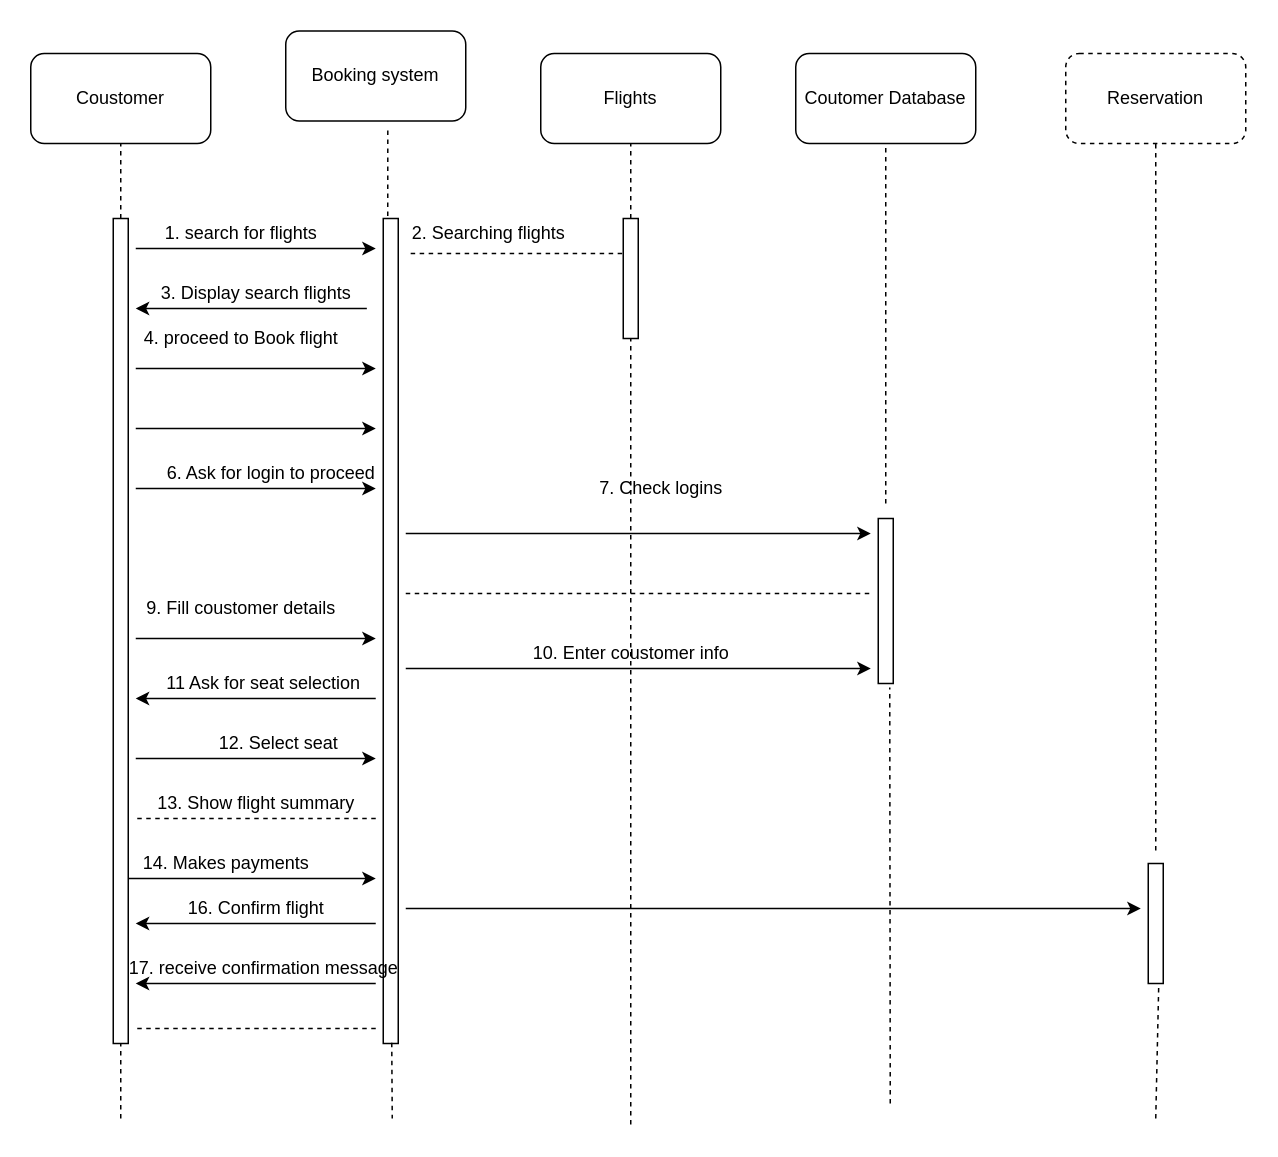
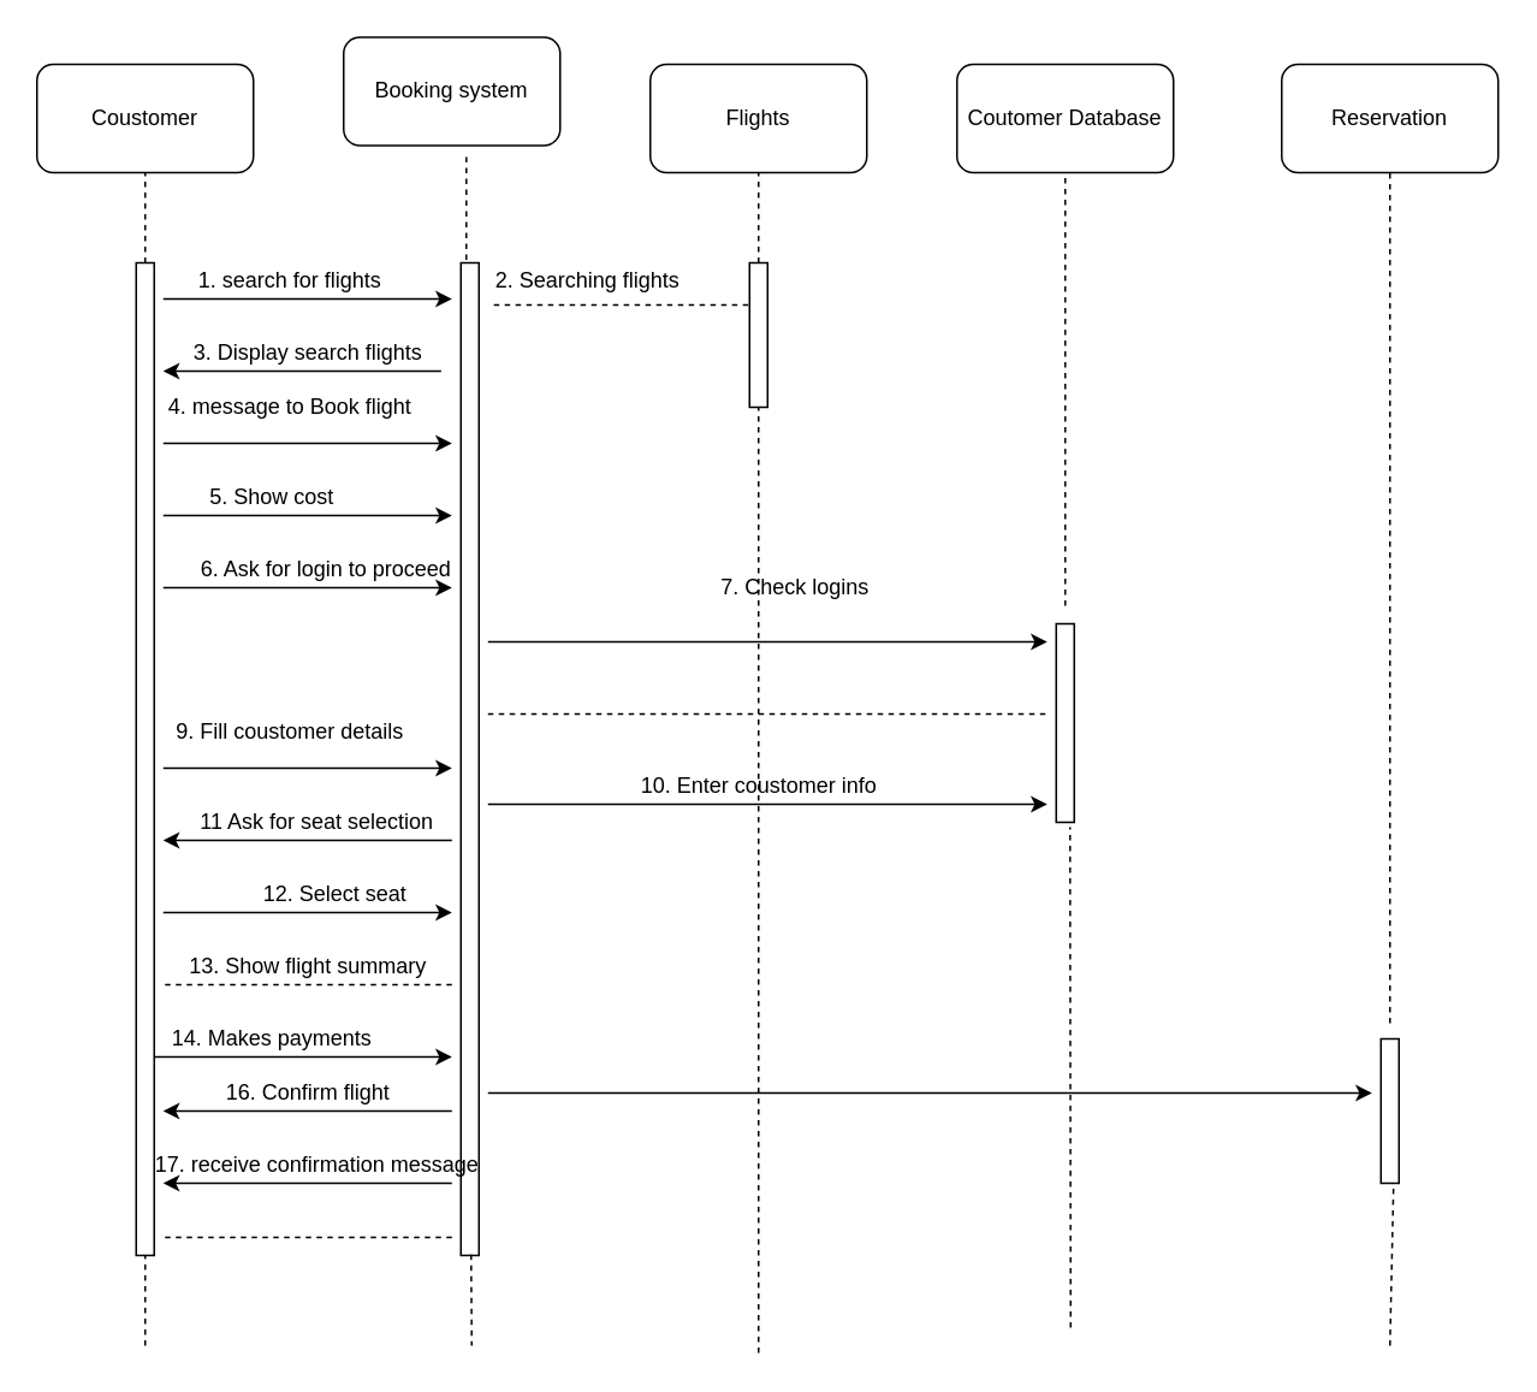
- <mxCell id="2" value="Reservation" style="rounded=1;whiteSpace=wrap;html=1;dashed=1;" vertex="1" parent="1"><mxGeometry x="710" y="35" width="120" height="60" as="geometry" /></mxCell>
+ <mxCell id="2" value="Reservation" style="rounded=1;whiteSpace=wrap;html=1;" vertex="1" parent="1"><mxGeometry x="710" y="35" width="120" height="60" as="geometry" /></mxCell>
- <mxCell id="22" value="4. proceed to Book flight" style="text;html=1;align=center;verticalAlign=middle;resizable=0;points=[];autosize=1;strokeColor=none;" vertex="1" parent="1"><mxGeometry x="90" y="215" width="140" height="20" as="geometry" /></mxCell>
+ <mxCell id="22" value="4. message to Book flight" style="text;html=1;align=center;verticalAlign=middle;resizable=0;points=[];autosize=1;strokeColor=none;" vertex="1" parent="1"><mxGeometry x="90" y="215" width="140" height="20" as="geometry" /></mxCell>
+ <mxCell id="24" value="5. Show cost" style="text;html=1;align=center;verticalAlign=middle;resizable=0;points=[];autosize=1;strokeColor=none;" vertex="1" parent="1"><mxGeometry x="110" y="265" width="80" height="20" as="geometry" /></mxCell>
